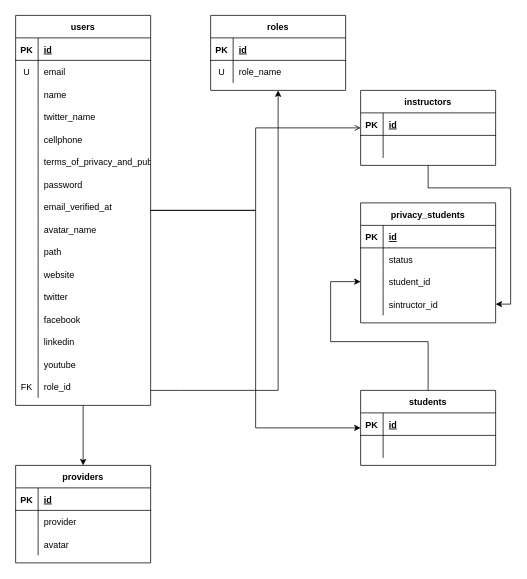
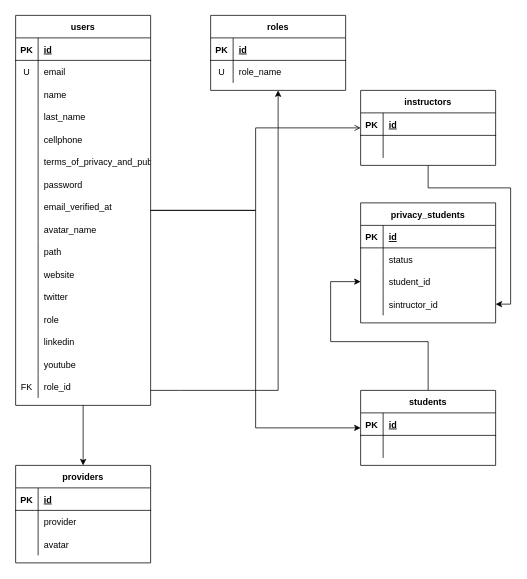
- <mxCell id="18" value="twitter_name" style="shape=partialRectangle;connectable=0;fillColor=none;top=0;left=0;bottom=0;right=0;align=left;spacingLeft=6;overflow=hidden;strokeColor=default;" parent="16" vertex="1"><mxGeometry x="30" width="150" height="30" as="geometry"><mxRectangle width="150" height="30" as="alternateBounds" /></mxGeometry></mxCell>
+ <mxCell id="18" value="last_name" style="shape=partialRectangle;connectable=0;fillColor=none;top=0;left=0;bottom=0;right=0;align=left;spacingLeft=6;overflow=hidden;strokeColor=default;" parent="16" vertex="1"><mxGeometry x="30" width="150" height="30" as="geometry"><mxRectangle width="150" height="30" as="alternateBounds" /></mxGeometry></mxCell>
- <mxCell id="45" value="facebook" style="shape=partialRectangle;connectable=0;fillColor=none;top=0;left=0;bottom=0;right=0;align=left;spacingLeft=6;overflow=hidden;strokeColor=default;" parent="43" vertex="1"><mxGeometry x="30" width="150" height="30" as="geometry"><mxRectangle width="150" height="30" as="alternateBounds" /></mxGeometry></mxCell>
+ <mxCell id="45" value="role" style="shape=partialRectangle;connectable=0;fillColor=none;top=0;left=0;bottom=0;right=0;align=left;spacingLeft=6;overflow=hidden;strokeColor=default;" parent="43" vertex="1"><mxGeometry x="30" width="150" height="30" as="geometry"><mxRectangle width="150" height="30" as="alternateBounds" /></mxGeometry></mxCell>
